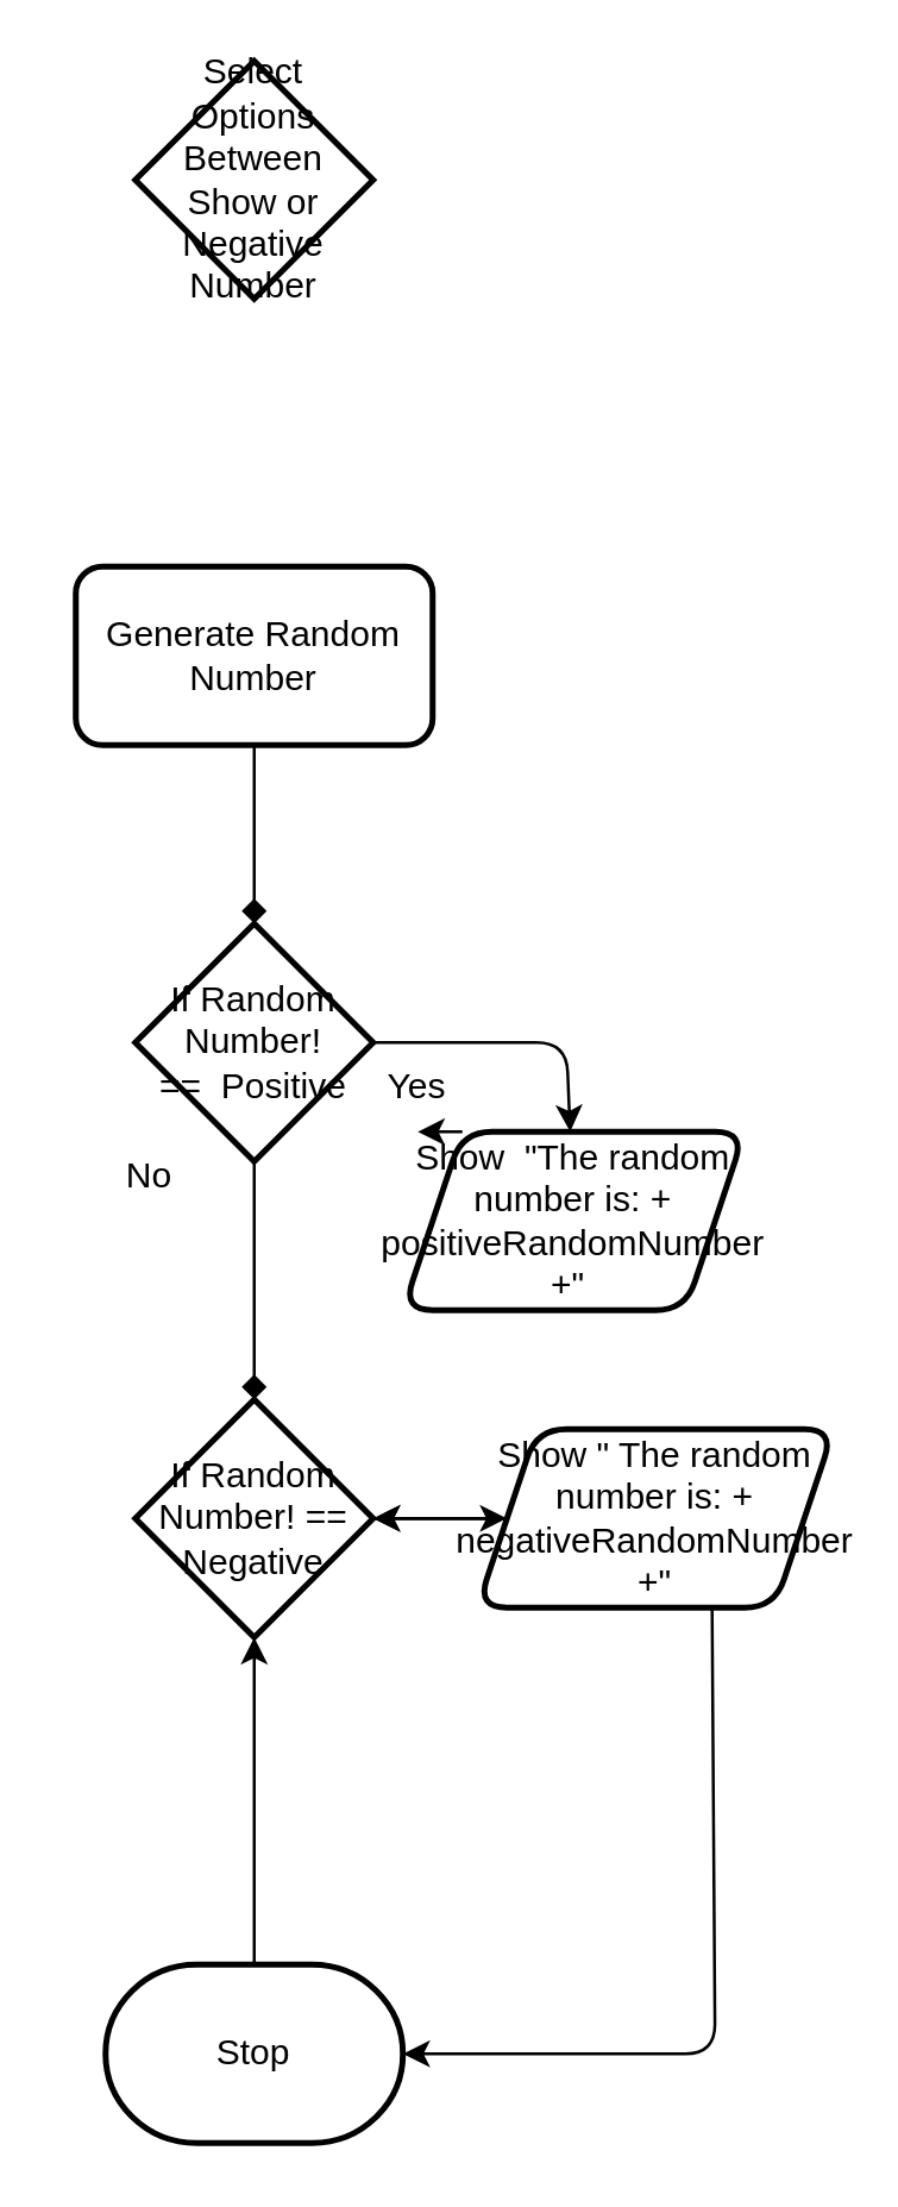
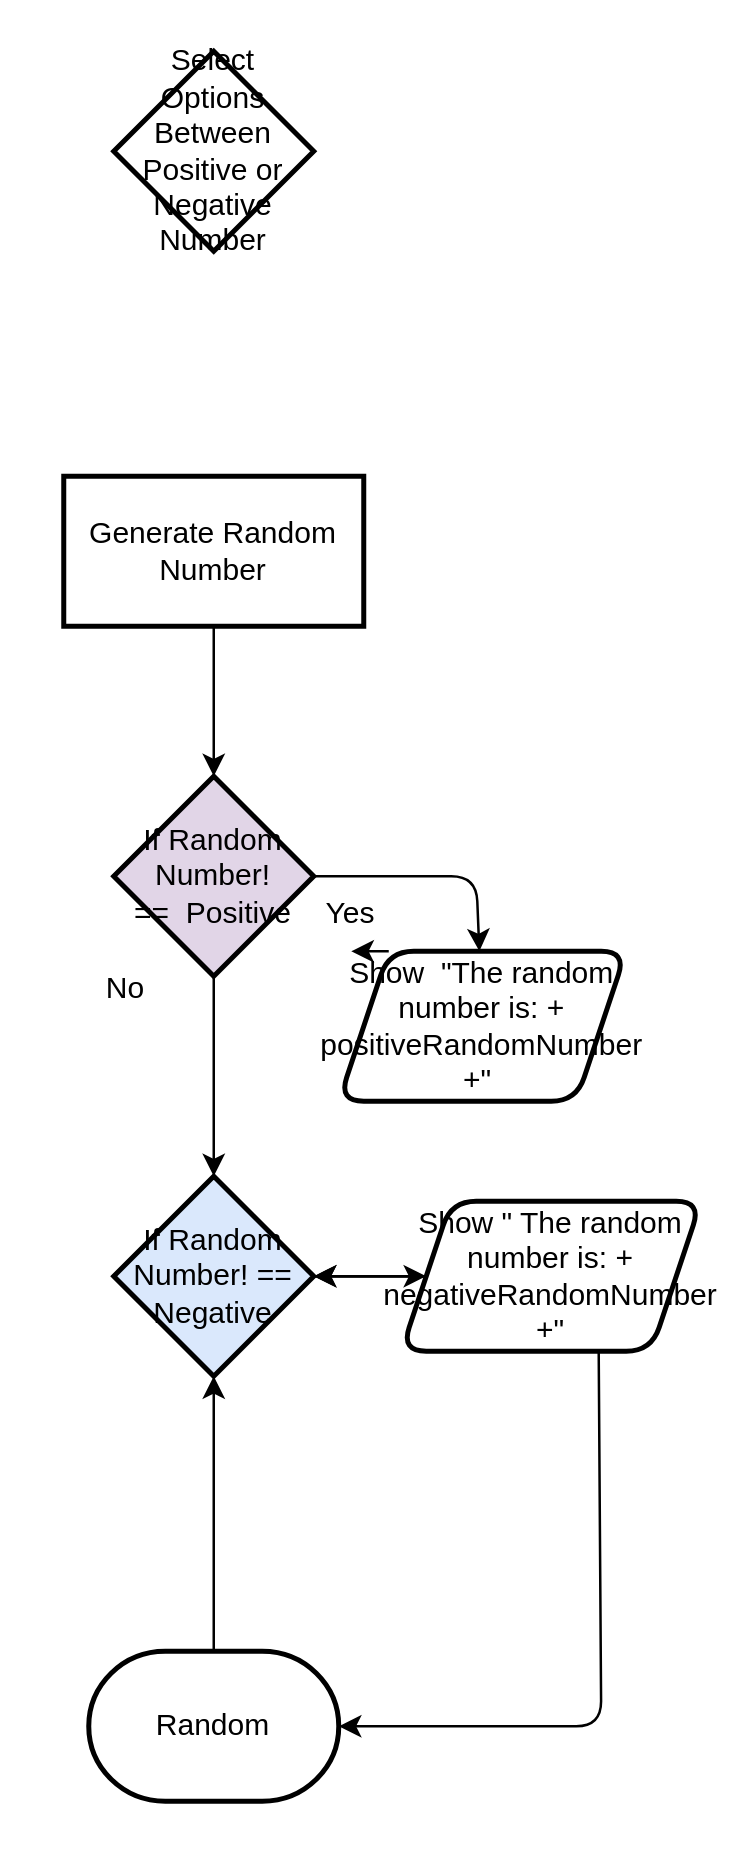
- <mxCell id="2" value="Select Options Between Show or Negative Number" style="rhombus;whiteSpace=wrap;html=1;strokeWidth=2;" vertex="1" parent="1"><mxGeometry x="45" y="20" width="80" height="80" as="geometry" /></mxCell>
+ <mxCell id="2" value="Select Options Between Positive or Negative Number" style="rhombus;whiteSpace=wrap;html=1;strokeWidth=2;" vertex="1" parent="1"><mxGeometry x="45" y="20" width="80" height="80" as="geometry" /></mxCell>
- <mxCell id="4" value="Generate Random Number" style="whiteSpace=wrap;html=1;strokeWidth=2;rounded=1;" vertex="1" parent="1"><mxGeometry x="25" y="190" width="120" height="60" as="geometry" /></mxCell>
+ <mxCell id="4" value="Generate Random Number" style="whiteSpace=wrap;html=1;strokeWidth=2;" vertex="1" parent="1"><mxGeometry x="25" y="190" width="120" height="60" as="geometry" /></mxCell>
- <mxCell id="3" value="" style="edgeStyle=none;html=1;endArrow=diamond;" edge="1" parent="1" source="4" target="7"><mxGeometry relative="1" as="geometry" /></mxCell>
+ <mxCell id="3" value="" style="edgeStyle=none;html=1;" edge="1" parent="1" source="4" target="7"><mxGeometry relative="1" as="geometry" /></mxCell>
- <mxCell id="7" value="If Random Number!&lt;div&gt;==&amp;nbsp; Positive&lt;/div&gt;" style="rhombus;whiteSpace=wrap;html=1;strokeWidth=2;" vertex="1" parent="1"><mxGeometry x="45" y="310" width="80" height="80" as="geometry" /></mxCell>
+ <mxCell id="7" value="If Random Number!&lt;div&gt;==&amp;nbsp; Positive&lt;/div&gt;" style="rhombus;whiteSpace=wrap;html=1;strokeWidth=2;fillColor=#e1d5e7;" vertex="1" parent="1"><mxGeometry x="45" y="310" width="80" height="80" as="geometry" /></mxCell>
- <mxCell id="6" value="" style="edgeStyle=none;html=1;endArrow=diamond;" edge="1" parent="1" source="7" target="12"><mxGeometry relative="1" as="geometry" /></mxCell>
+ <mxCell id="6" value="" style="edgeStyle=none;html=1;" edge="1" parent="1" source="7" target="12"><mxGeometry relative="1" as="geometry" /></mxCell>
- <mxCell id="12" value="If Random Number! == Negative" style="rhombus;whiteSpace=wrap;html=1;strokeWidth=2;" vertex="1" parent="1"><mxGeometry x="45" y="470" width="80" height="80" as="geometry" /></mxCell>
+ <mxCell id="12" value="If Random Number! == Negative" style="rhombus;whiteSpace=wrap;html=1;strokeWidth=2;fillColor=#dae8fc;" vertex="1" parent="1"><mxGeometry x="45" y="470" width="80" height="80" as="geometry" /></mxCell>
- <mxCell id="18" value="Stop" style="strokeWidth=2;html=1;shape=mxgraph.flowchart.terminator;whiteSpace=wrap;" vertex="1" parent="1"><mxGeometry x="35" y="660" width="100" height="60" as="geometry" /></mxCell>
+ <mxCell id="18" value="Random" style="strokeWidth=2;html=1;shape=mxgraph.flowchart.terminator;whiteSpace=wrap;" vertex="1" parent="1"><mxGeometry x="35" y="660" width="100" height="60" as="geometry" /></mxCell>
